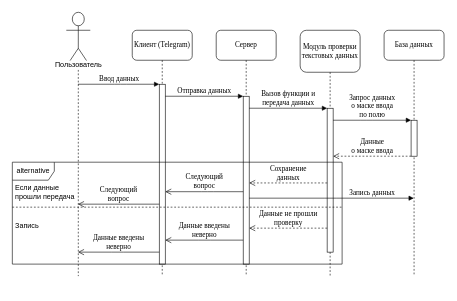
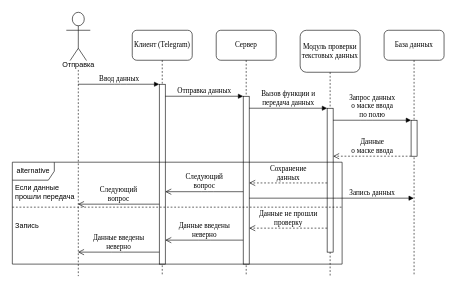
- <mxCell id="6" value="Пользователь" style="text;align=center;fontStyle=0;verticalAlign=middle;spacingLeft=3;spacingRight=3;strokeColor=none;rotatable=0;points=[[0,0.5],[1,0.5]];portConstraint=eastwest;html=1;labelBackgroundColor=default;" parent="4" vertex="1"><mxGeometry y="78.222" width="80" height="19.067" as="geometry" /></mxCell>
+ <mxCell id="6" value="Отправка" style="text;align=center;fontStyle=0;verticalAlign=middle;spacingLeft=3;spacingRight=3;strokeColor=none;rotatable=0;points=[[0,0.5],[1,0.5]];portConstraint=eastwest;html=1;labelBackgroundColor=default;" parent="4" vertex="1"><mxGeometry y="78.222" width="80" height="19.067" as="geometry" /></mxCell>
